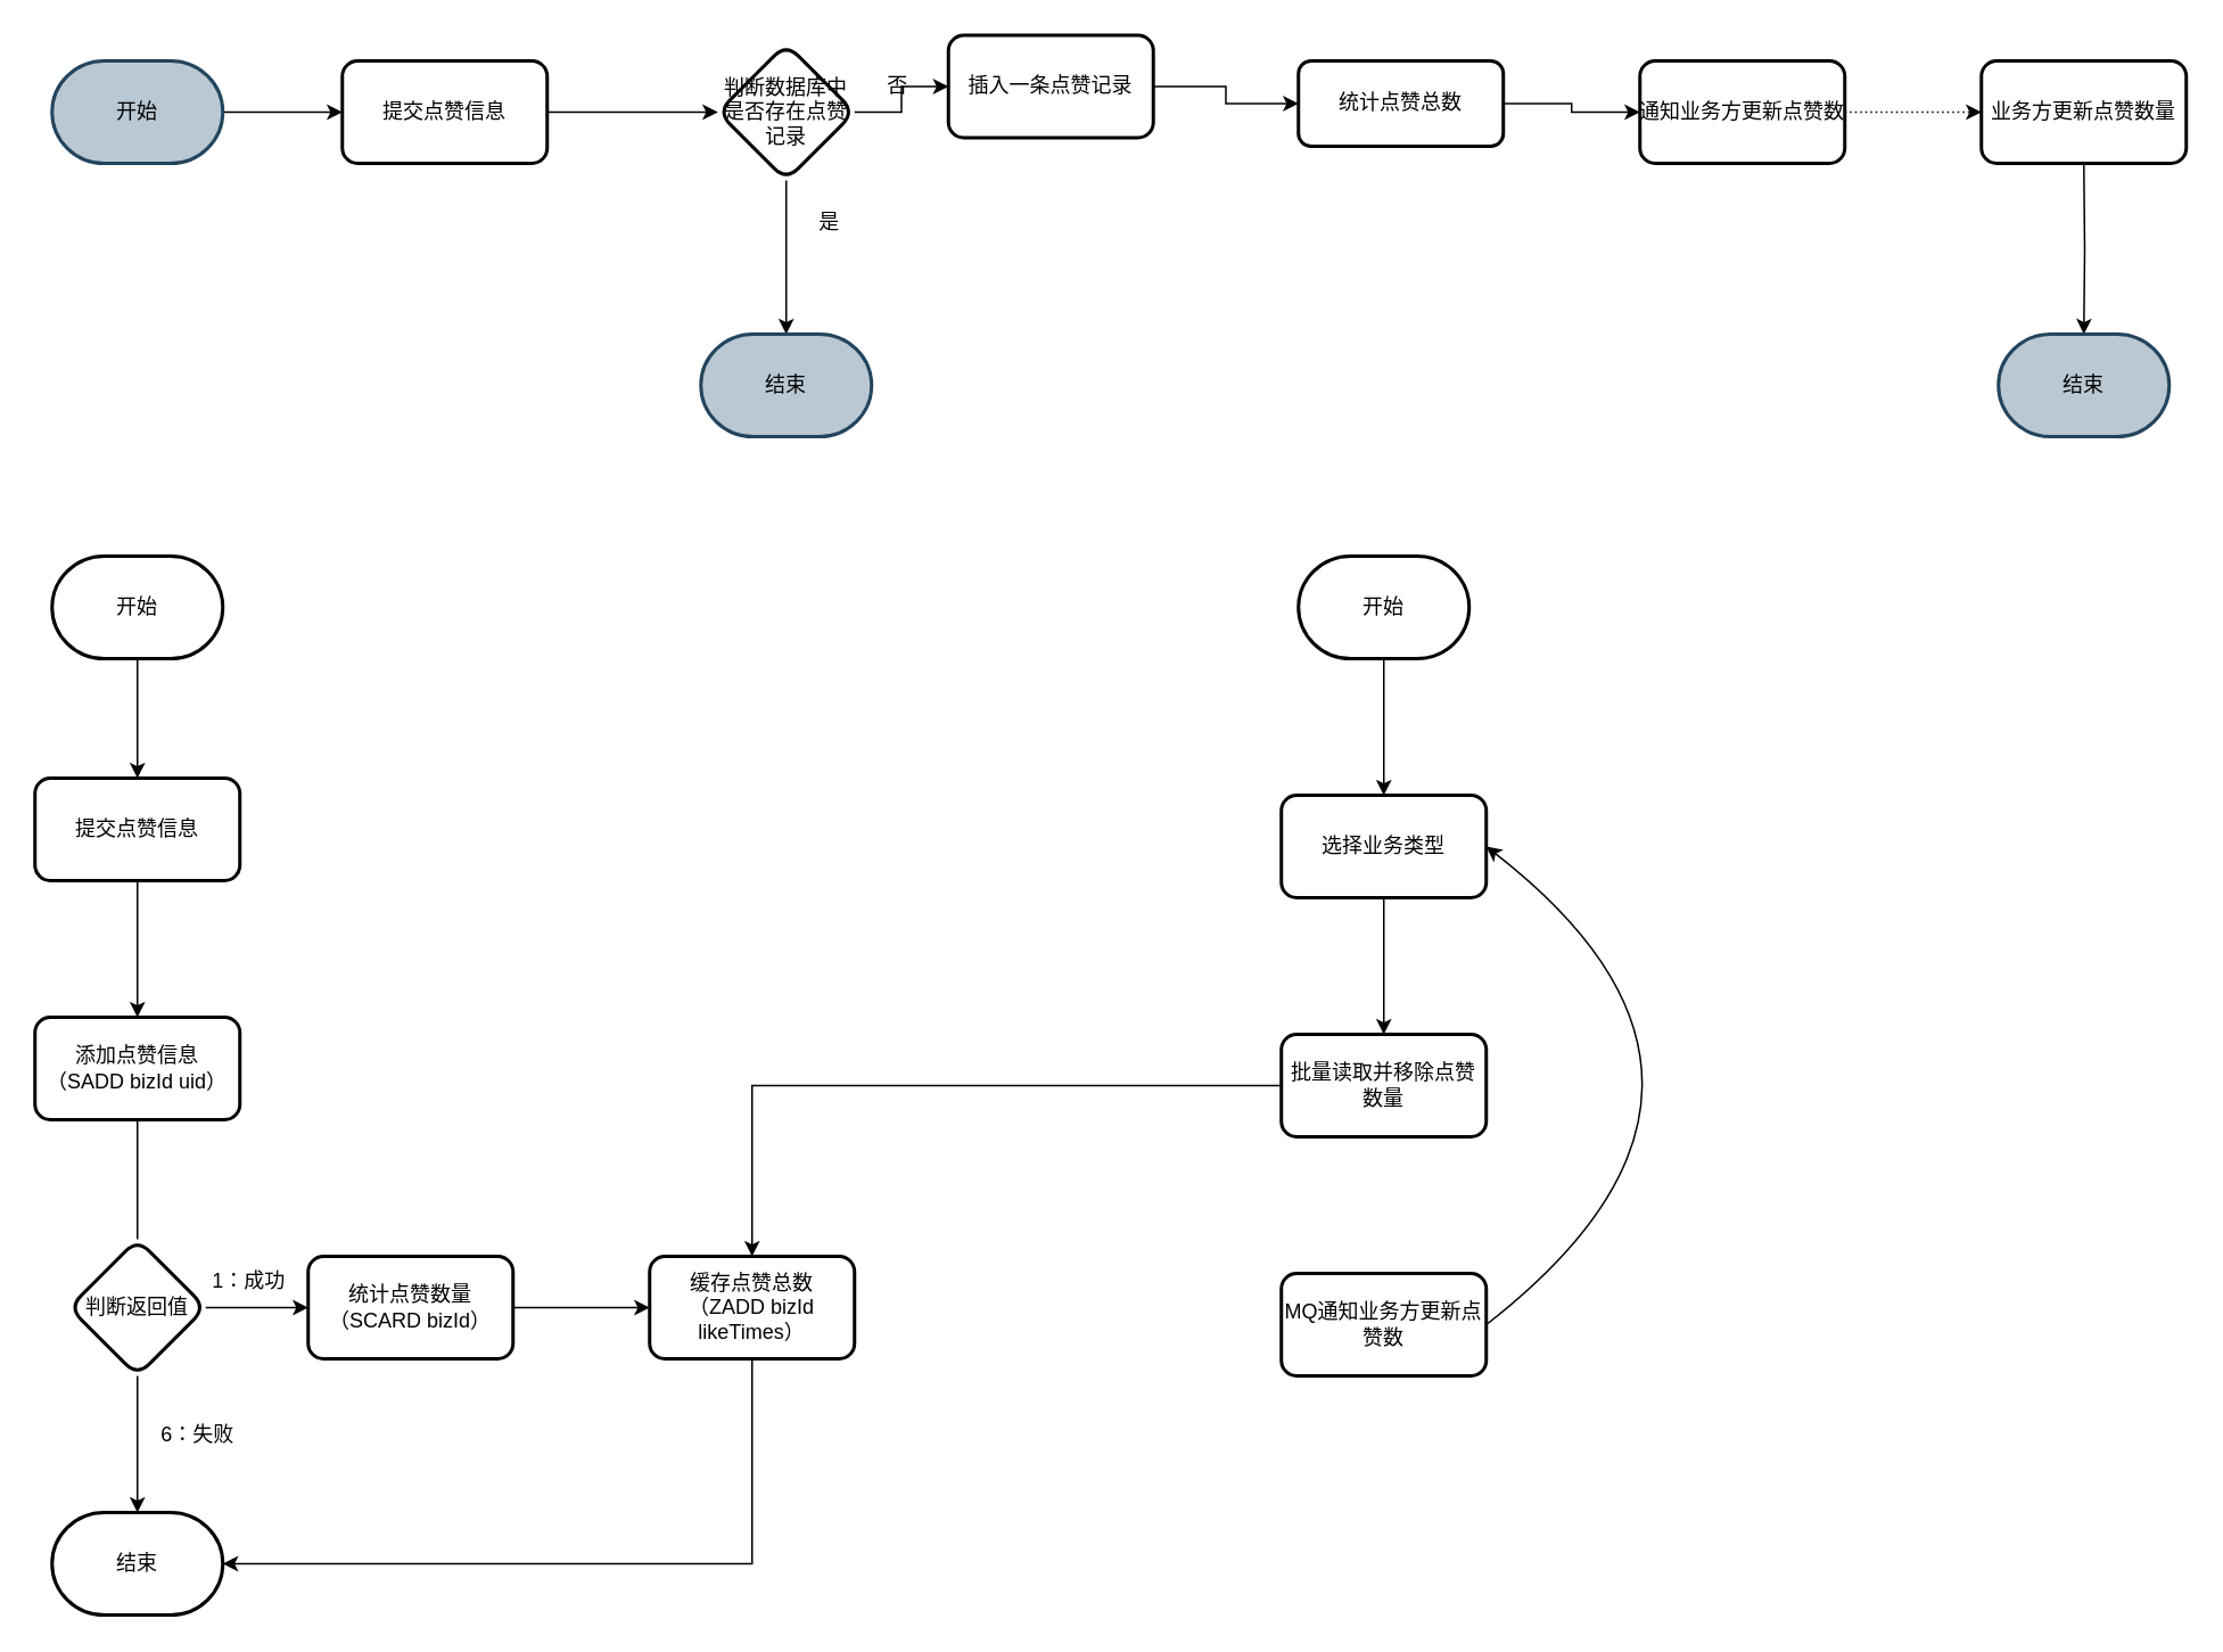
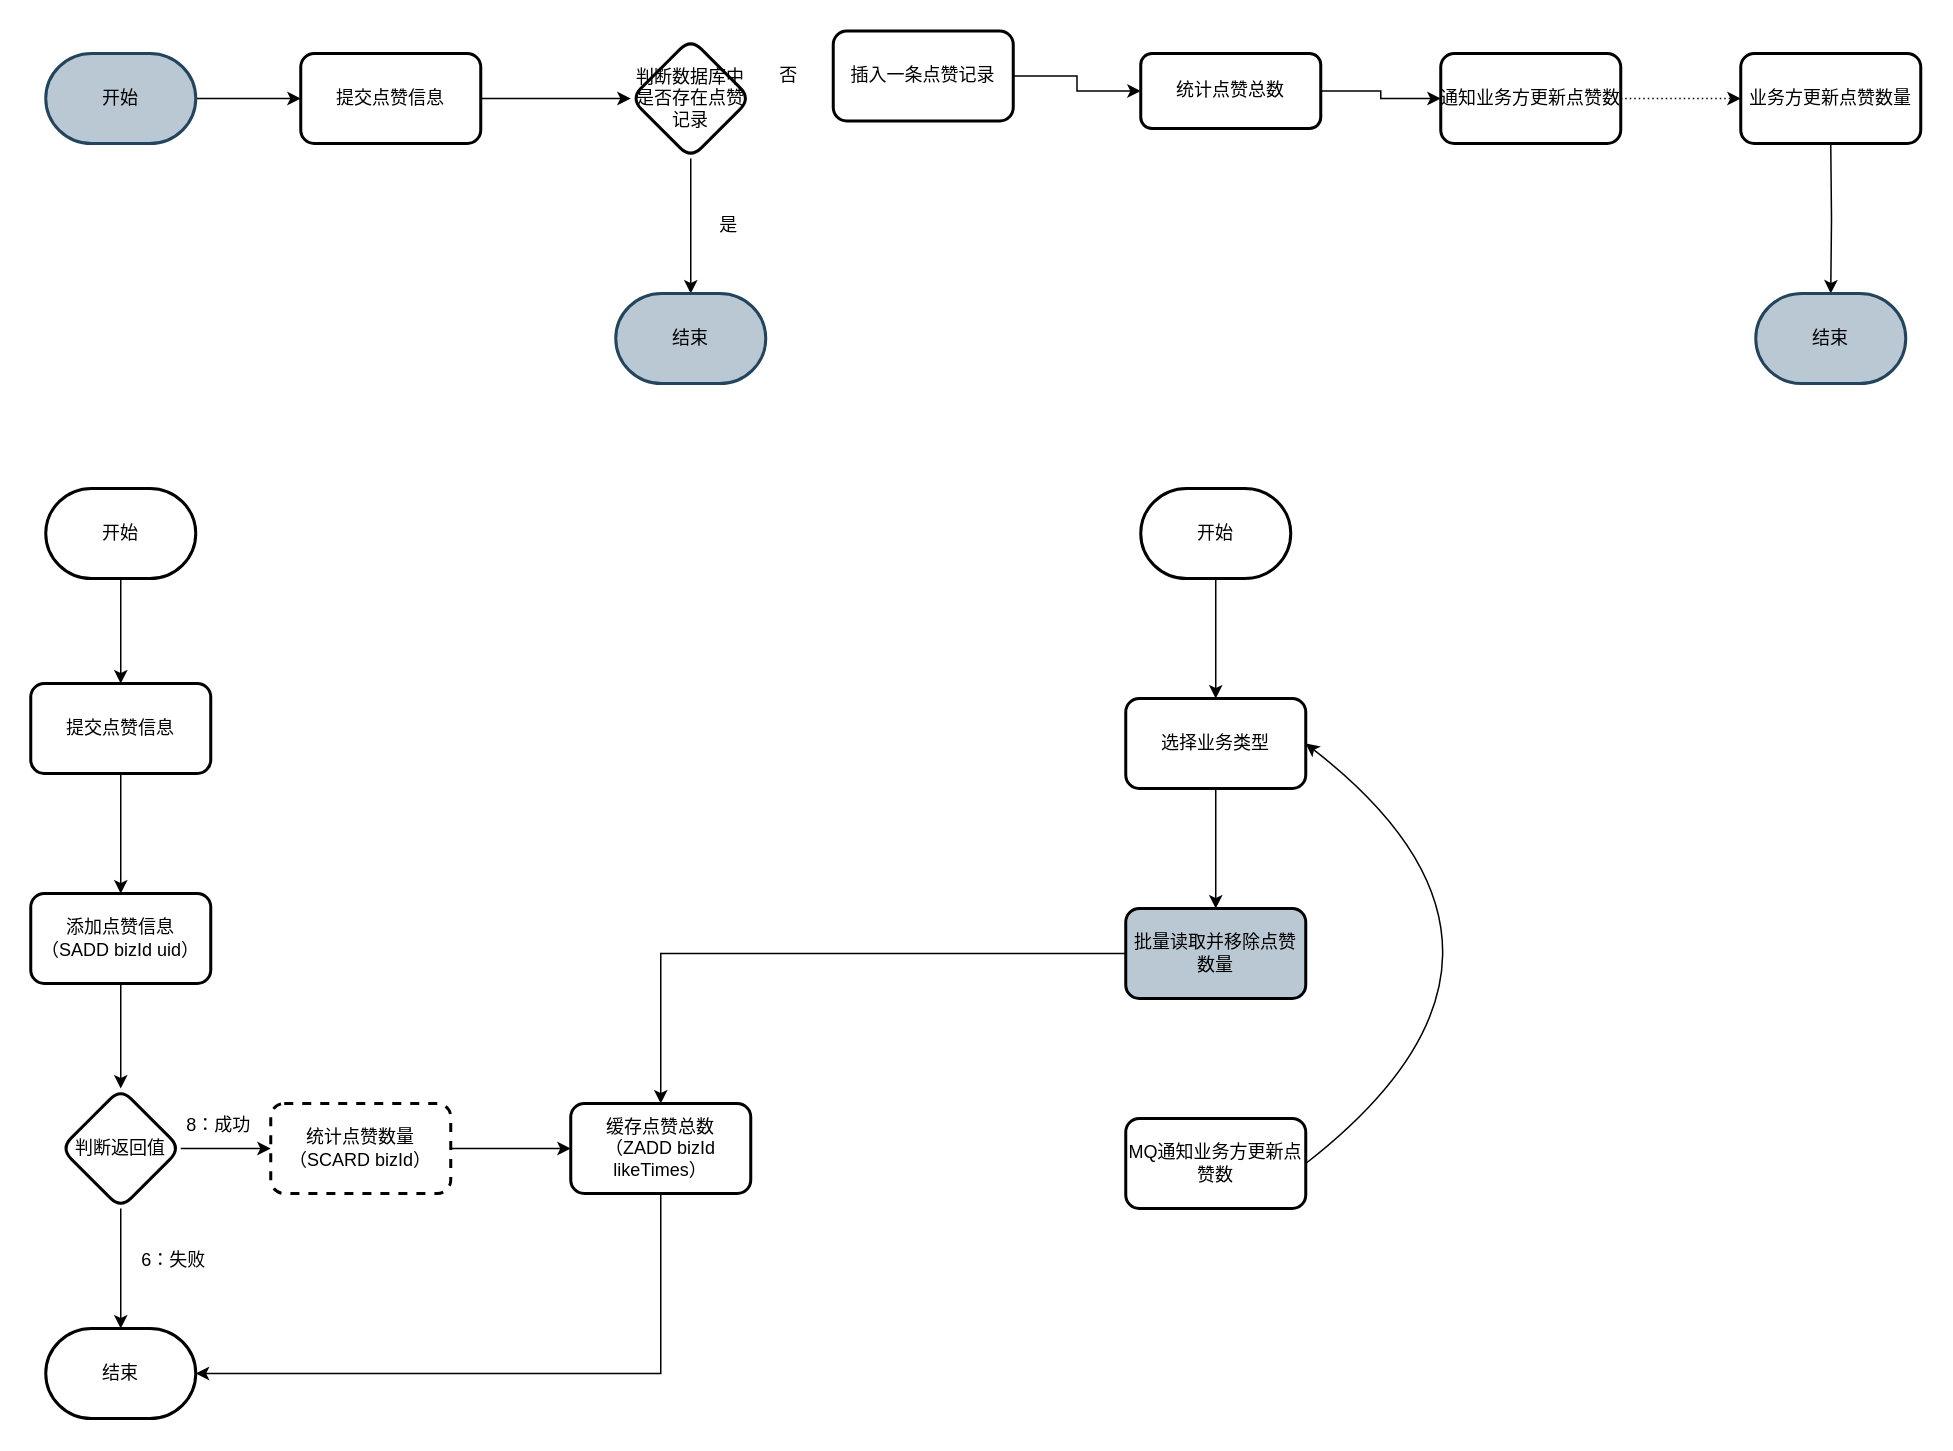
- <mxCell id="30" value="" style="edgeStyle=orthogonalEdgeStyle;rounded=0;orthogonalLoop=1;jettySize=auto;html=1;" edge="1" parent="1" source="32" target="34"><mxGeometry relative="1" as="geometry" /></mxCell>
- <mxCell id="44" value="是" style="text;html=1;align=center;verticalAlign=middle;resizable=0;points=[];autosize=1;strokeColor=none;fillColor=none;" vertex="1" parent="1"><mxGeometry x="465" y="115" width="40" height="30" as="geometry" /></mxCell>
+ <mxCell id="44" value="是" style="text;html=1;align=center;verticalAlign=middle;resizable=0;points=[];autosize=1;strokeColor=none;fillColor=none;" vertex="1" parent="1"><mxGeometry x="465" y="135" width="40" height="30" as="geometry" /></mxCell>
- <mxCell id="23" value="批量读取并移除点赞数量" style="rounded=1;whiteSpace=wrap;html=1;strokeWidth=2;" vertex="1" parent="1"><mxGeometry x="750" y="605" width="120" height="60" as="geometry" /></mxCell>
+ <mxCell id="23" value="批量读取并移除点赞数量" style="rounded=1;whiteSpace=wrap;html=1;strokeWidth=2;fillColor=#bac8d3;" vertex="1" parent="1"><mxGeometry x="750" y="605" width="120" height="60" as="geometry" /></mxCell>
- <mxCell id="7" value="" style="edgeStyle=orthogonalEdgeStyle;rounded=0;orthogonalLoop=1;jettySize=auto;html=1;endArrow=none;" edge="1" parent="1" source="8" target="11"><mxGeometry relative="1" as="geometry" /></mxCell>
+ <mxCell id="7" value="" style="edgeStyle=orthogonalEdgeStyle;rounded=0;orthogonalLoop=1;jettySize=auto;html=1;" edge="1" parent="1" source="8" target="11"><mxGeometry relative="1" as="geometry" /></mxCell>
- <mxCell id="15" value="1：成功" style="text;html=1;align=center;verticalAlign=middle;resizable=0;points=[];autosize=1;strokeColor=none;fillColor=none;" vertex="1" parent="1"><mxGeometry x="110" y="735" width="70" height="30" as="geometry" /></mxCell>
+ <mxCell id="15" value="8：成功" style="text;html=1;align=center;verticalAlign=middle;resizable=0;points=[];autosize=1;strokeColor=none;fillColor=none;" vertex="1" parent="1"><mxGeometry x="110" y="735" width="70" height="30" as="geometry" /></mxCell>
- <mxCell id="14" value="统计点赞数量&lt;div&gt;（SCARD bizId）&lt;/div&gt;" style="rounded=1;whiteSpace=wrap;html=1;strokeWidth=2;" vertex="1" parent="1"><mxGeometry x="180" y="735" width="120" height="60" as="geometry" /></mxCell>
+ <mxCell id="14" value="统计点赞数量&lt;div&gt;（SCARD bizId）&lt;/div&gt;" style="rounded=1;whiteSpace=wrap;html=1;strokeWidth=2;dashed=1;" vertex="1" parent="1"><mxGeometry x="180" y="735" width="120" height="60" as="geometry" /></mxCell>
